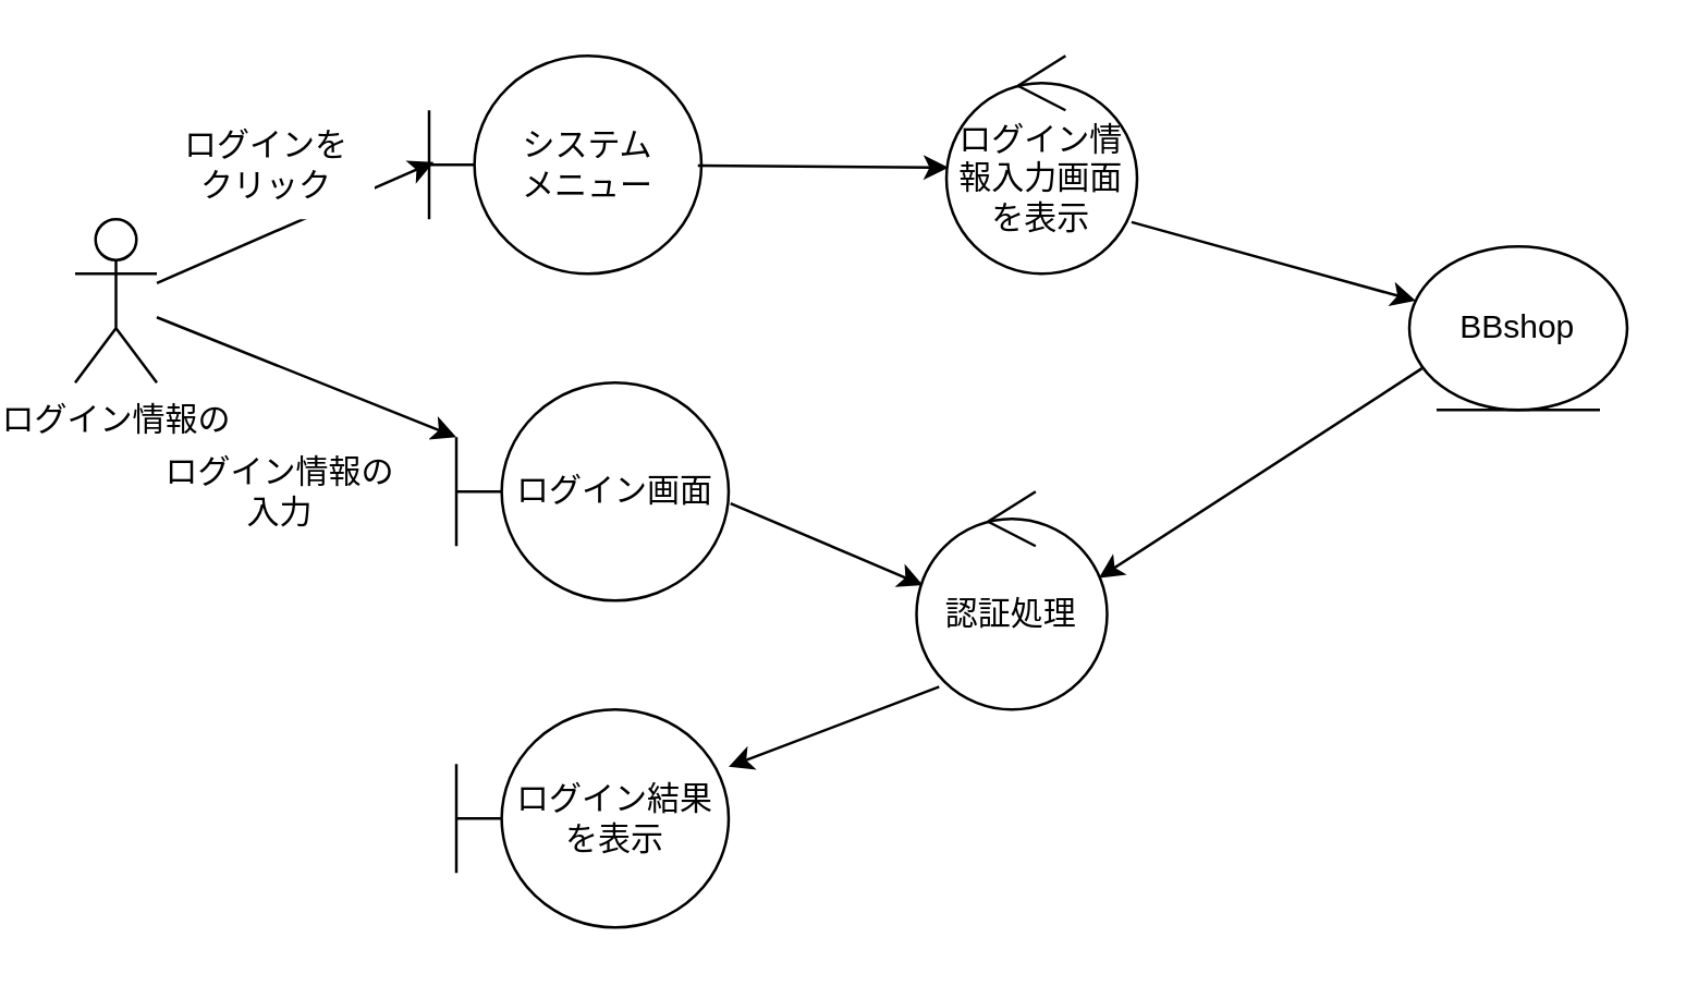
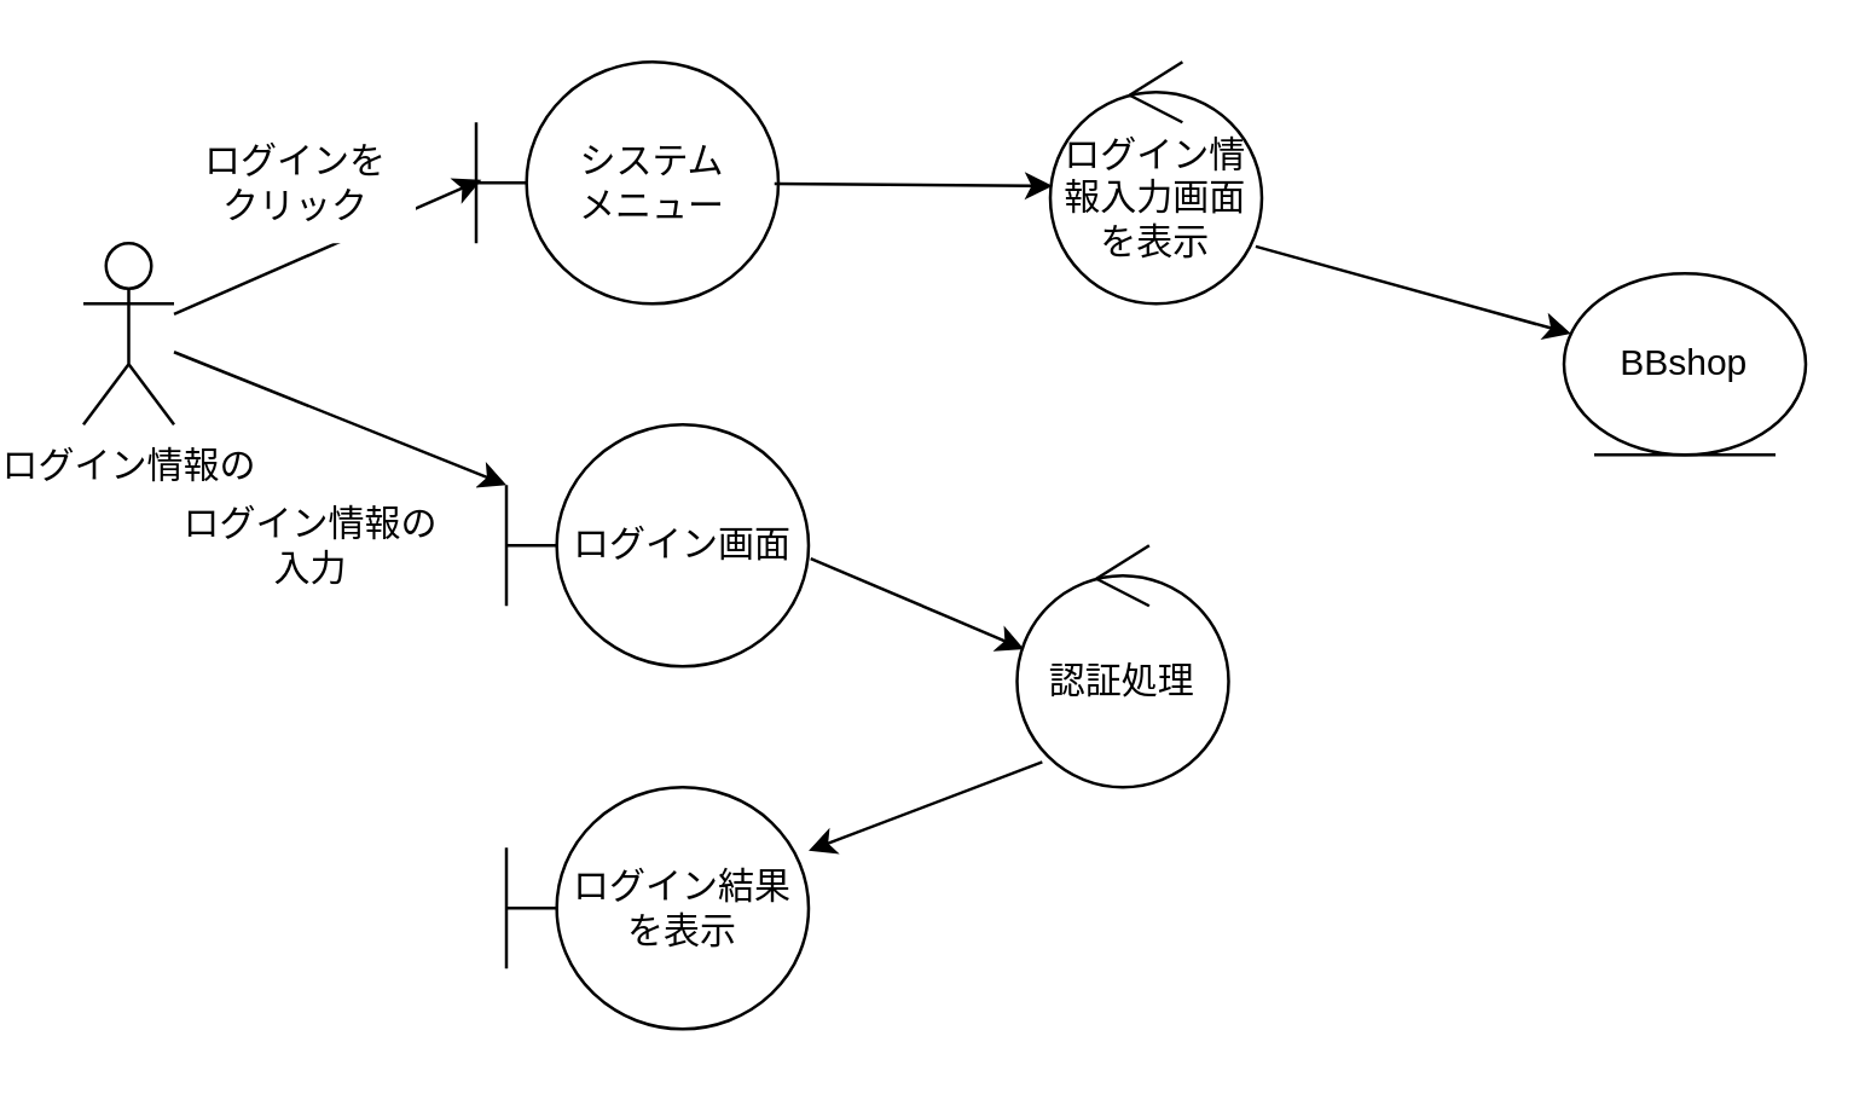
- <mxCell id="15" value="" style="endArrow=classic;html=1;rounded=0;exitX=0.058;exitY=0.746;exitDx=0;exitDy=0;exitPerimeter=0;entryX=0.957;entryY=0.396;entryDx=0;entryDy=0;entryPerimeter=0;" edge="1" parent="1" source="7" target="13"><mxGeometry width="50" height="50" relative="1" as="geometry"><mxPoint x="220" y="200" as="sourcePoint" /><mxPoint x="270" y="150" as="targetPoint" /></mxGeometry></mxCell>
